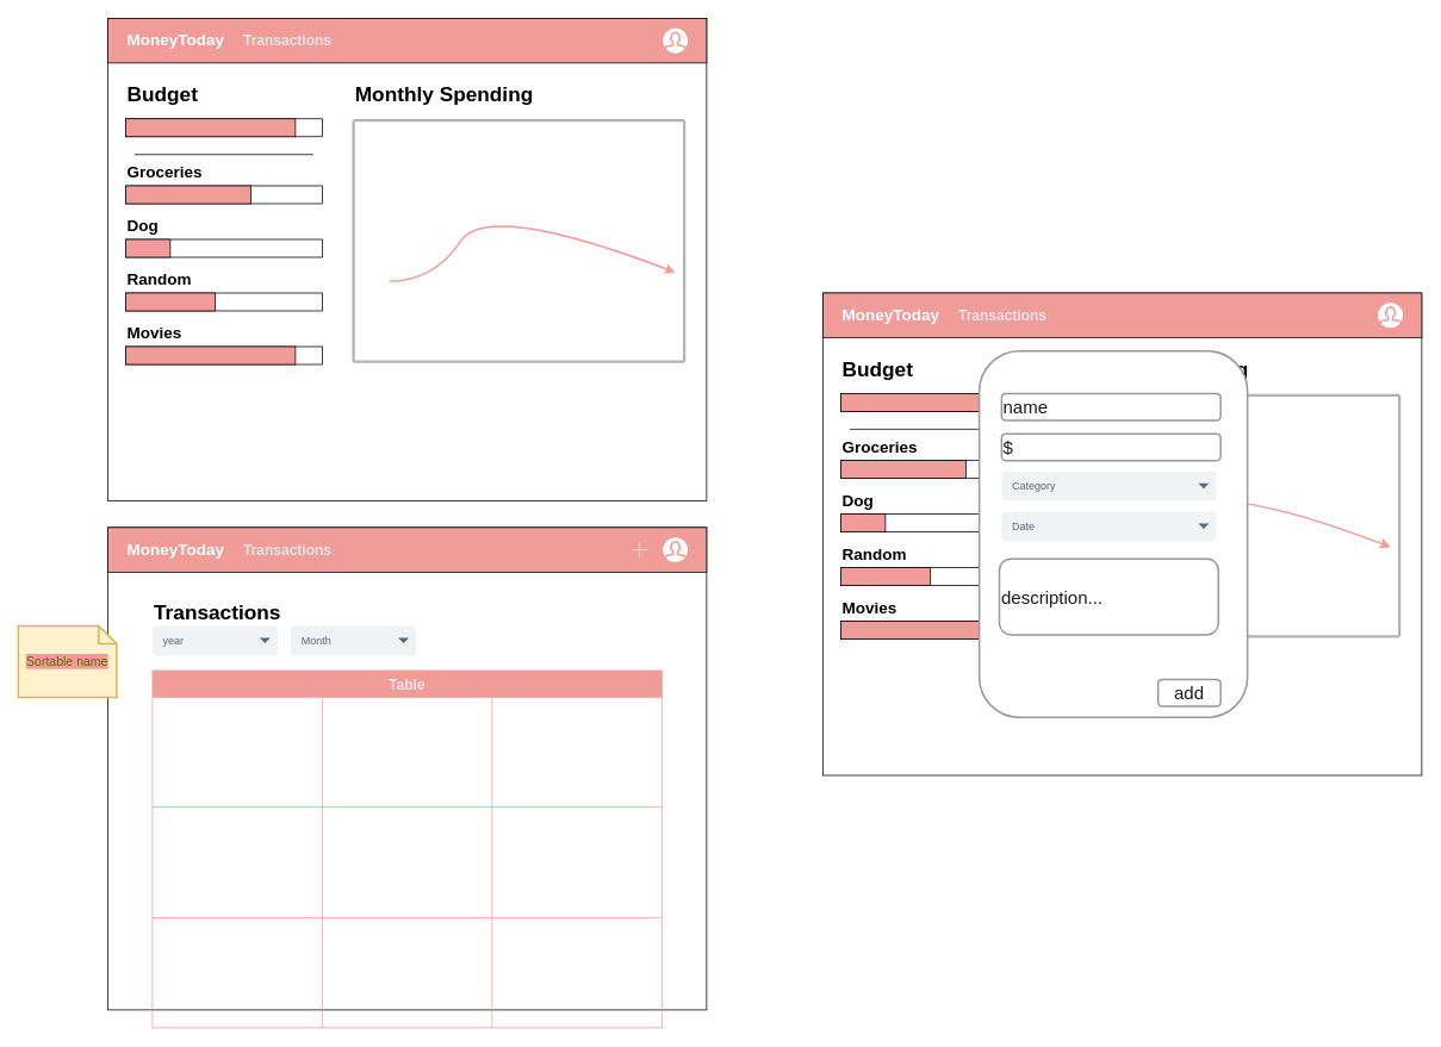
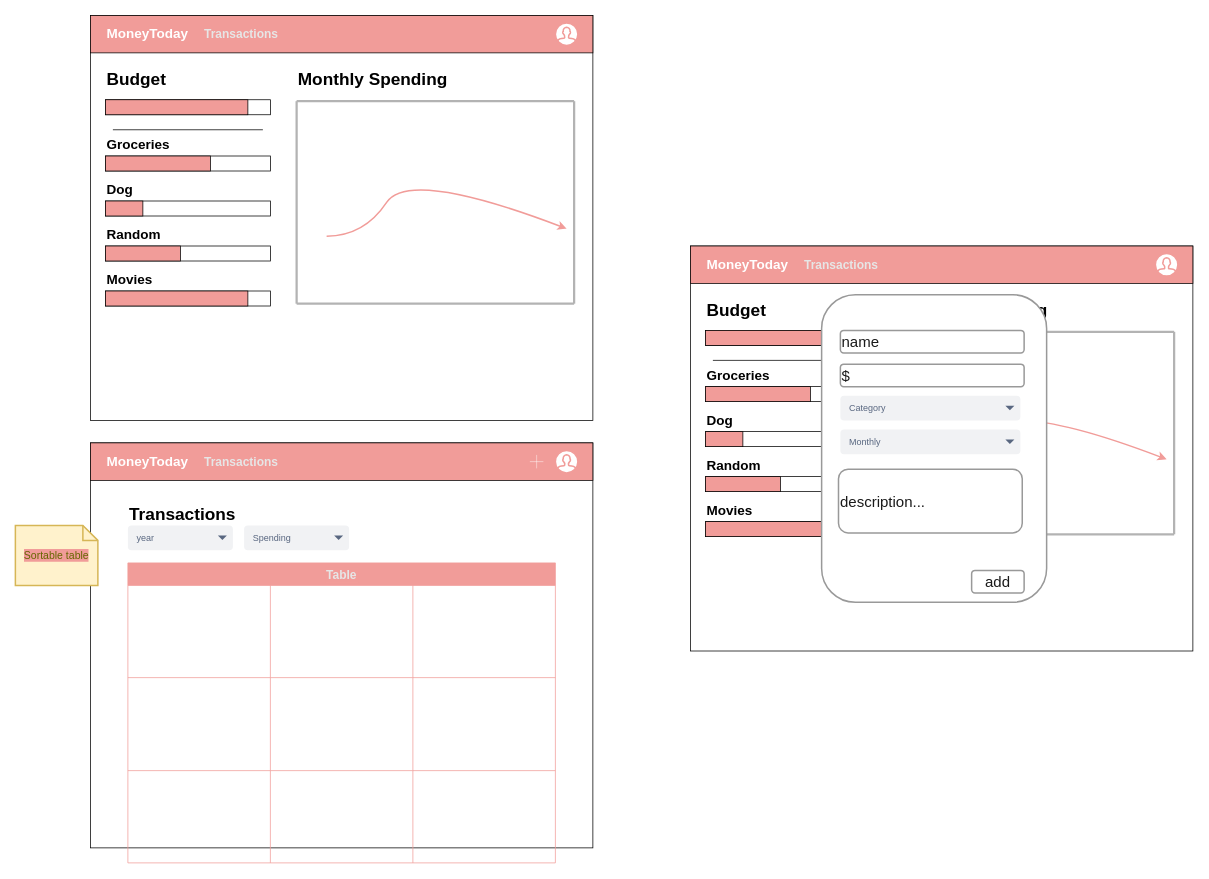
- <mxCell id="87" value="Date" style="rounded=1;fillColor=#F1F2F4;strokeColor=none;html=1;fontColor=#596780;align=left;fontSize=12;spacingLeft=10;sketch=0;labelBackgroundColor=none;labelBorderColor=none;" vertex="1" parent="1"><mxGeometry x="1120" y="572" width="240" height="33" as="geometry" /></mxCell>
+ <mxCell id="87" value="Monthly" style="rounded=1;fillColor=#F1F2F4;strokeColor=none;html=1;fontColor=#596780;align=left;fontSize=12;spacingLeft=10;sketch=0;labelBackgroundColor=none;labelBorderColor=none;" vertex="1" parent="1"><mxGeometry x="1120" y="572" width="240" height="33" as="geometry" /></mxCell>
- <mxCell id="51" value="Month" style="rounded=1;fillColor=#F1F2F4;strokeColor=none;html=1;fontColor=#596780;align=left;fontSize=12;spacingLeft=10;sketch=0;labelBackgroundColor=none;labelBorderColor=none;" vertex="1" parent="1"><mxGeometry x="325" y="700" width="140" height="33" as="geometry" /></mxCell>
+ <mxCell id="51" value="Spending" style="rounded=1;fillColor=#F1F2F4;strokeColor=none;html=1;fontColor=#596780;align=left;fontSize=12;spacingLeft=10;sketch=0;labelBackgroundColor=none;labelBorderColor=none;" vertex="1" parent="1"><mxGeometry x="325" y="700" width="140" height="33" as="geometry" /></mxCell>
- <mxCell id="48" value="Sortable name" style="shape=note;strokeWidth=2;fontSize=14;size=20;whiteSpace=wrap;html=1;fillColor=#fff2cc;strokeColor=#d6b656;fontColor=#666600;labelBackgroundColor=#F19C99;labelBorderColor=none;" vertex="1" parent="1"><mxGeometry x="20" y="700" width="110.0" height="80" as="geometry" /></mxCell>
+ <mxCell id="48" value="Sortable table" style="shape=note;strokeWidth=2;fontSize=14;size=20;whiteSpace=wrap;html=1;fillColor=#fff2cc;strokeColor=#d6b656;fontColor=#666600;labelBackgroundColor=#F19C99;labelBorderColor=none;" vertex="1" parent="1"><mxGeometry x="20" y="700" width="110.0" height="80" as="geometry" /></mxCell>
